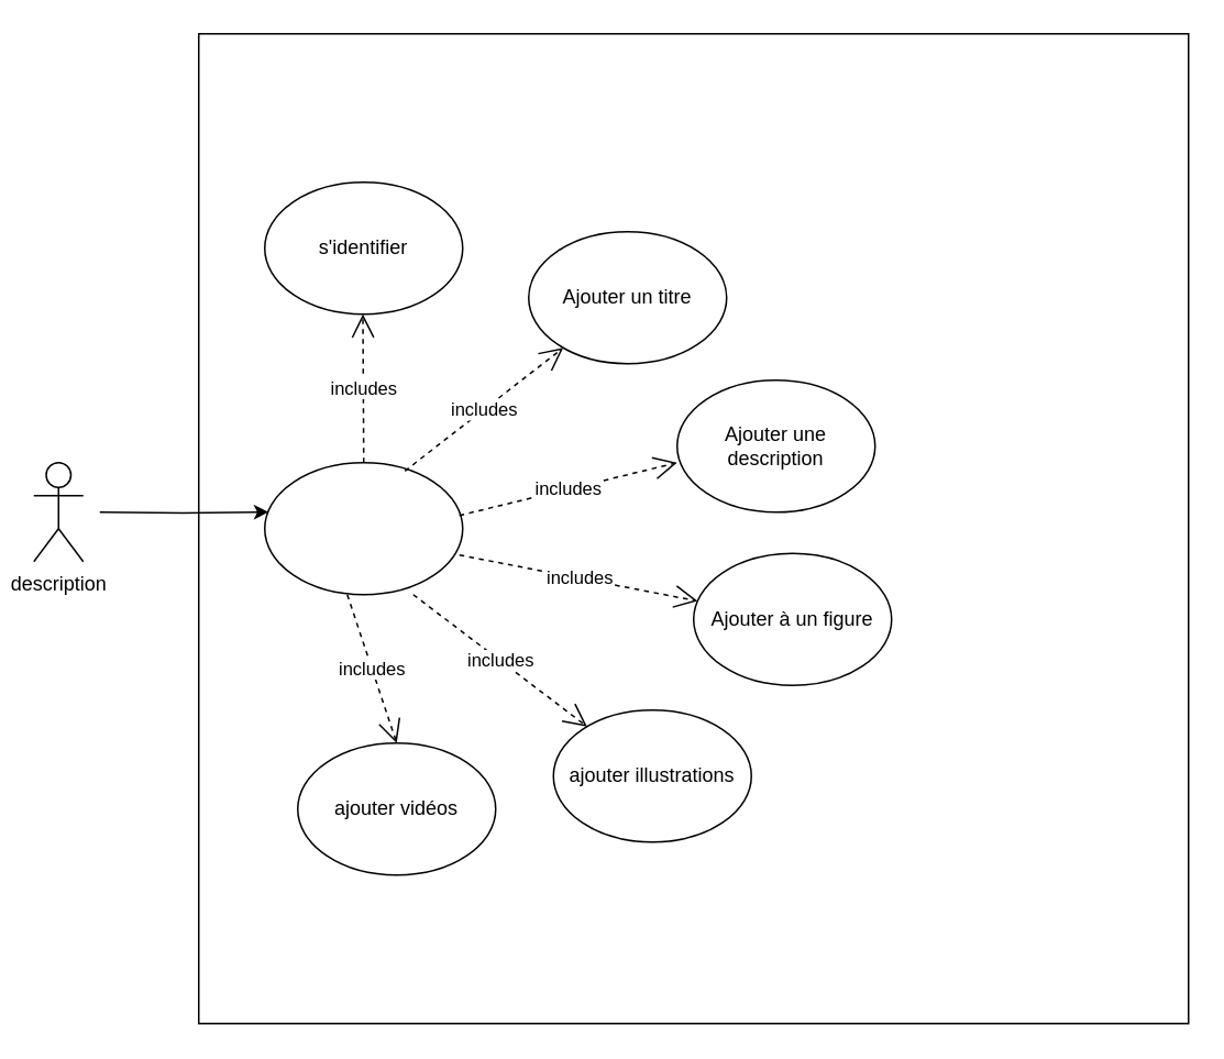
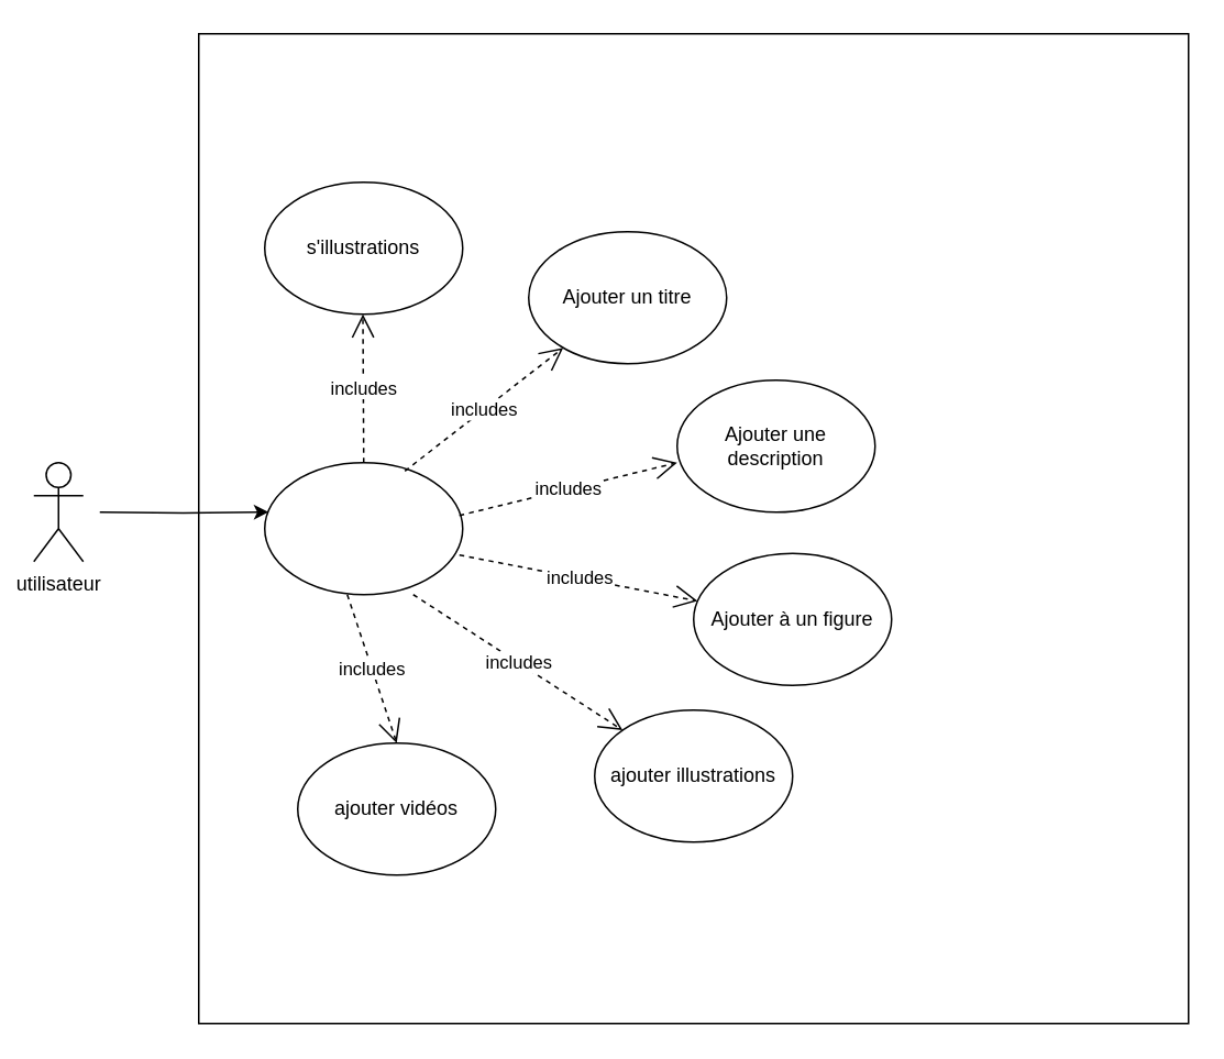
- <mxCell id="5" value="s'identifier" style="ellipse;whiteSpace=wrap;html=1;" vertex="1" parent="1"><mxGeometry x="160" y="110" width="120" height="80" as="geometry" /></mxCell>
+ <mxCell id="5" value="s'illustrations" style="ellipse;whiteSpace=wrap;html=1;" vertex="1" parent="1"><mxGeometry x="160" y="110" width="120" height="80" as="geometry" /></mxCell>
- <mxCell id="3" value="description" style="shape=umlActor;verticalLabelPosition=bottom;verticalAlign=top;html=1;outlineConnect=0;" vertex="1" parent="1"><mxGeometry x="20" y="280" width="30" height="60" as="geometry" /></mxCell>
+ <mxCell id="3" value="utilisateur" style="shape=umlActor;verticalLabelPosition=bottom;verticalAlign=top;html=1;outlineConnect=0;" vertex="1" parent="1"><mxGeometry x="20" y="280" width="30" height="60" as="geometry" /></mxCell>
- <mxCell id="13" value="ajouter illustrations" style="ellipse;whiteSpace=wrap;html=1;" vertex="1" parent="1"><mxGeometry x="335" y="430" width="120" height="80" as="geometry" /></mxCell>
+ <mxCell id="13" value="ajouter illustrations" style="ellipse;whiteSpace=wrap;html=1;" vertex="1" parent="1"><mxGeometry x="360" y="430" width="120" height="80" as="geometry" /></mxCell>
